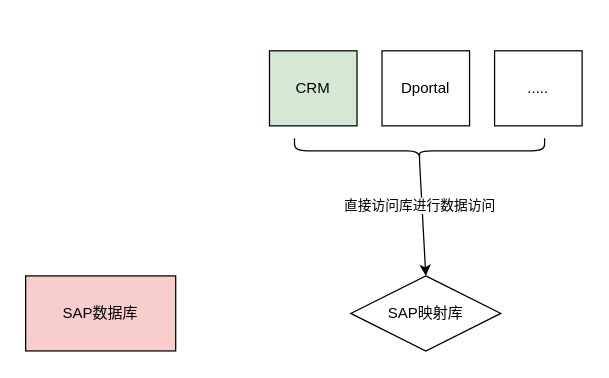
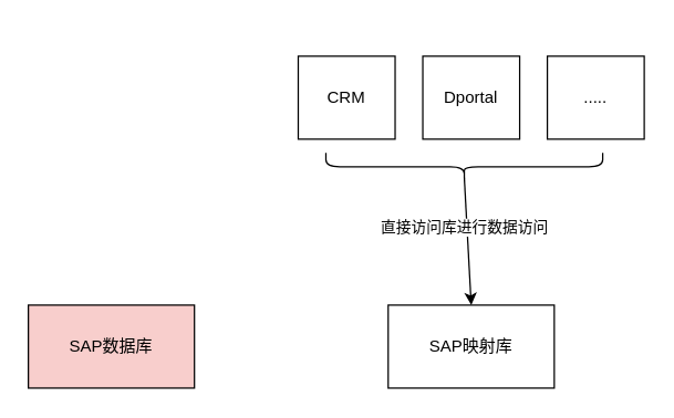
- <mxCell id="4" value="CRM" style="rounded=0;whiteSpace=wrap;html=1;fillColor=#d5e8d4;" vertex="1" parent="1"><mxGeometry x="215" y="40" width="70" height="60" as="geometry" /></mxCell>
+ <mxCell id="4" value="CRM" style="rounded=0;whiteSpace=wrap;html=1;" vertex="1" parent="1"><mxGeometry x="215" y="40" width="70" height="60" as="geometry" /></mxCell>
- <mxCell id="3" value="SAP映射库" style="rhombus;whiteSpace=wrap;html=1;" vertex="1" parent="1"><mxGeometry x="280" y="220" width="120" height="60" as="geometry" /></mxCell>
+ <mxCell id="3" value="SAP映射库" style="rounded=0;whiteSpace=wrap;html=1;" vertex="1" parent="1"><mxGeometry x="280" y="220" width="120" height="60" as="geometry" /></mxCell>
